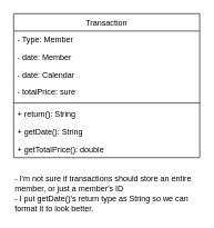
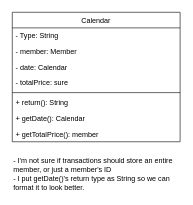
- <mxCell id="2" value="Transaction" style="swimlane;fontStyle=0;align=center;verticalAlign=top;childLayout=stackLayout;horizontal=1;startSize=26;horizontalStack=0;resizeParent=1;resizeLast=0;collapsible=1;marginBottom=0;rounded=0;shadow=0;strokeWidth=1;" parent="1" vertex="1"><mxGeometry x="20" y="20" width="280" height="216" as="geometry"><mxRectangle x="230" y="140" width="160" height="26" as="alternateBounds" /></mxGeometry></mxCell>
+ <mxCell id="2" value="Calendar" style="swimlane;fontStyle=0;align=center;verticalAlign=top;childLayout=stackLayout;horizontal=1;startSize=26;horizontalStack=0;resizeParent=1;resizeLast=0;collapsible=1;marginBottom=0;rounded=0;shadow=0;strokeWidth=1;" parent="1" vertex="1"><mxGeometry x="20" y="20" width="280" height="216" as="geometry"><mxRectangle x="230" y="140" width="160" height="26" as="alternateBounds" /></mxGeometry></mxCell>
- <mxCell id="3" value="- Type: Member" style="text;align=left;verticalAlign=top;spacingLeft=4;spacingRight=4;overflow=hidden;rotatable=0;points=[[0,0.5],[1,0.5]];portConstraint=eastwest;" vertex="1" parent="2"><mxGeometry y="26" width="280" height="26" as="geometry" /></mxCell>
+ <mxCell id="3" value="- Type: String" style="text;align=left;verticalAlign=top;spacingLeft=4;spacingRight=4;overflow=hidden;rotatable=0;points=[[0,0.5],[1,0.5]];portConstraint=eastwest;" vertex="1" parent="2"><mxGeometry y="26" width="280" height="26" as="geometry" /></mxCell>
- <mxCell id="4" value="- date: Member" style="text;align=left;verticalAlign=top;spacingLeft=4;spacingRight=4;overflow=hidden;rotatable=0;points=[[0,0.5],[1,0.5]];portConstraint=eastwest;" vertex="1" parent="2"><mxGeometry y="52" width="280" height="26" as="geometry" /></mxCell>
+ <mxCell id="4" value="- member: Member" style="text;align=left;verticalAlign=top;spacingLeft=4;spacingRight=4;overflow=hidden;rotatable=0;points=[[0,0.5],[1,0.5]];portConstraint=eastwest;" vertex="1" parent="2"><mxGeometry y="52" width="280" height="26" as="geometry" /></mxCell>
- <mxCell id="9" value="+ getDate(): String" style="text;align=left;verticalAlign=top;spacingLeft=4;spacingRight=4;overflow=hidden;rotatable=0;points=[[0,0.5],[1,0.5]];portConstraint=eastwest;" vertex="1" parent="2"><mxGeometry y="164" width="280" height="26" as="geometry" /></mxCell>
+ <mxCell id="9" value="+ getDate(): Calendar" style="text;align=left;verticalAlign=top;spacingLeft=4;spacingRight=4;overflow=hidden;rotatable=0;points=[[0,0.5],[1,0.5]];portConstraint=eastwest;" vertex="1" parent="2"><mxGeometry y="164" width="280" height="26" as="geometry" /></mxCell>
- <mxCell id="10" value="+ getTotalPrice(): double" style="text;align=left;verticalAlign=top;spacingLeft=4;spacingRight=4;overflow=hidden;rotatable=0;points=[[0,0.5],[1,0.5]];portConstraint=eastwest;" vertex="1" parent="2"><mxGeometry y="190" width="280" height="26" as="geometry" /></mxCell>
+ <mxCell id="10" value="+ getTotalPrice(): member" style="text;align=left;verticalAlign=top;spacingLeft=4;spacingRight=4;overflow=hidden;rotatable=0;points=[[0,0.5],[1,0.5]];portConstraint=eastwest;" vertex="1" parent="2"><mxGeometry y="190" width="280" height="26" as="geometry" /></mxCell>
